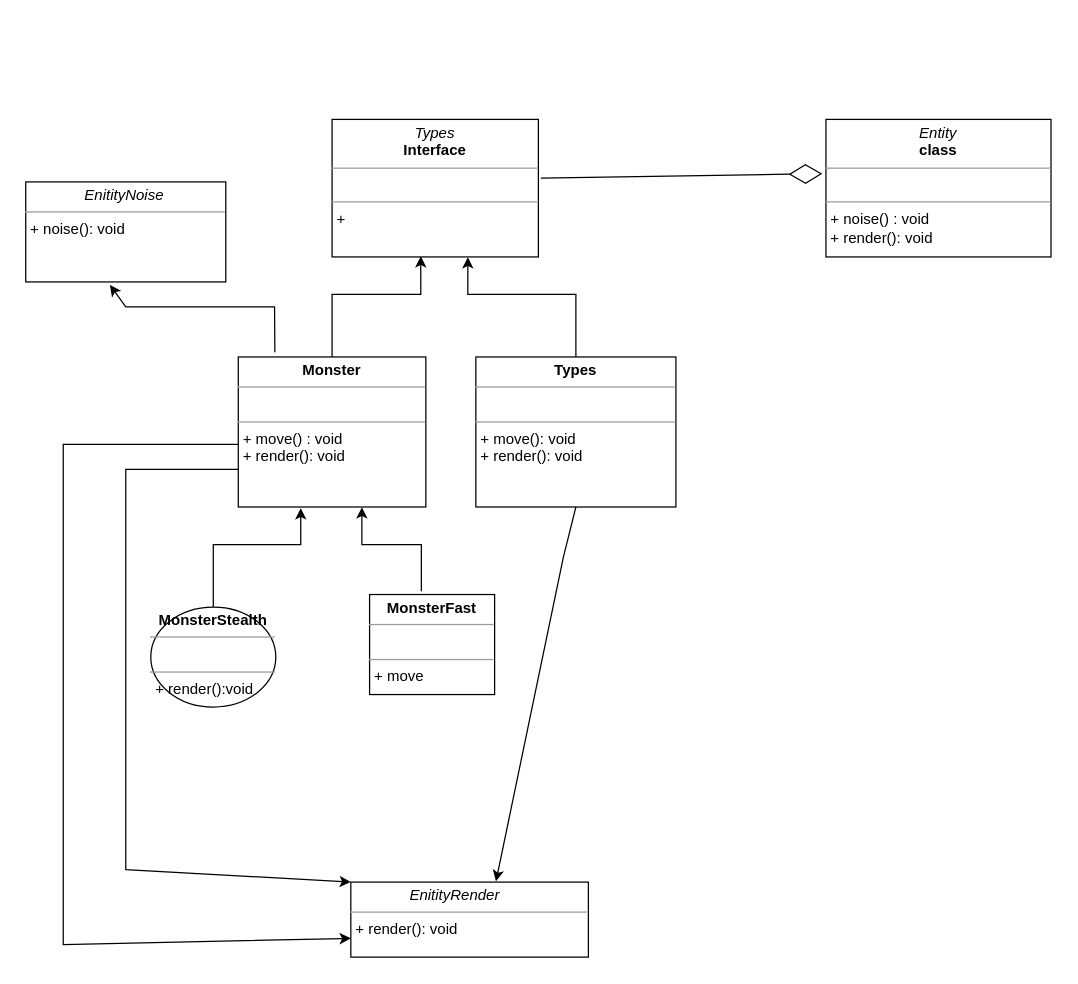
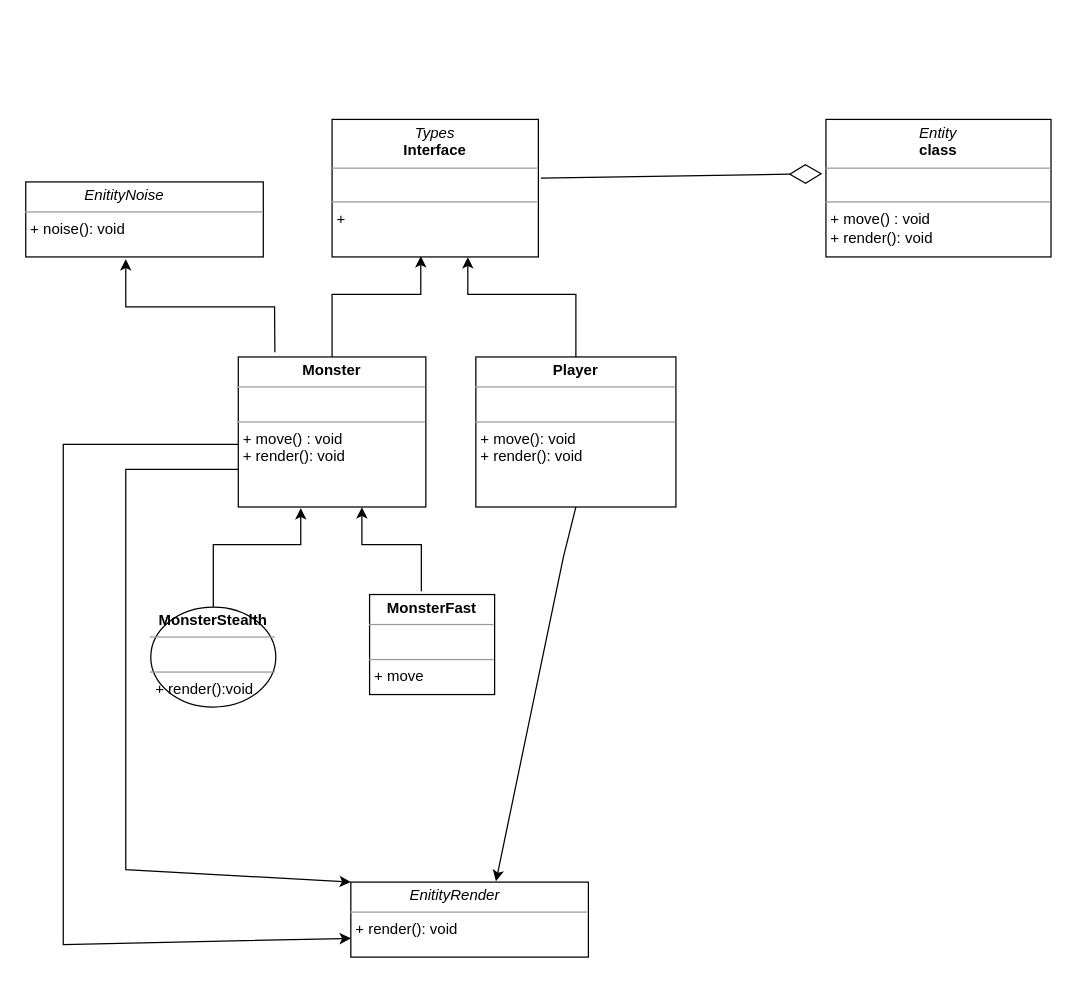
- <mxCell id="2" value="&lt;p style=&quot;margin:0px;margin-top:4px;text-align:center;&quot;&gt;&lt;i&gt;Entity&lt;/i&gt;&lt;br&gt;&lt;b&gt;class&lt;/b&gt;&lt;/p&gt;&lt;hr size=&quot;1&quot;&gt;&lt;p style=&quot;margin:0px;margin-left:4px;&quot;&gt;&lt;br&gt;&lt;/p&gt;&lt;hr size=&quot;1&quot;&gt;&lt;p style=&quot;margin:0px;margin-left:4px;&quot;&gt;+ noise() : void&lt;br&gt;&lt;/p&gt;&lt;p style=&quot;margin:0px;margin-left:4px;&quot;&gt;+ render(): void&lt;/p&gt;" style="verticalAlign=top;align=left;overflow=fill;fontSize=12;fontFamily=Helvetica;html=1;" vertex="1" parent="1"><mxGeometry x="660" y="95" width="180" height="110" as="geometry" /></mxCell>
+ <mxCell id="2" value="&lt;p style=&quot;margin:0px;margin-top:4px;text-align:center;&quot;&gt;&lt;i&gt;Entity&lt;/i&gt;&lt;br&gt;&lt;b&gt;class&lt;/b&gt;&lt;/p&gt;&lt;hr size=&quot;1&quot;&gt;&lt;p style=&quot;margin:0px;margin-left:4px;&quot;&gt;&lt;br&gt;&lt;/p&gt;&lt;hr size=&quot;1&quot;&gt;&lt;p style=&quot;margin:0px;margin-left:4px;&quot;&gt;+ move() : void&lt;br&gt;&lt;/p&gt;&lt;p style=&quot;margin:0px;margin-left:4px;&quot;&gt;+ render(): void&lt;/p&gt;" style="verticalAlign=top;align=left;overflow=fill;fontSize=12;fontFamily=Helvetica;html=1;" vertex="1" parent="1"><mxGeometry x="660" y="95" width="180" height="110" as="geometry" /></mxCell>
- <mxCell id="13" value="&lt;p style=&quot;margin:0px;margin-top:4px;text-align:center;&quot;&gt;&lt;/p&gt;&lt;p style=&quot;margin:0px;margin-left:4px;&quot;&gt;&lt;i&gt;&amp;nbsp; &amp;nbsp; &amp;nbsp; &amp;nbsp; &amp;nbsp; &amp;nbsp; &amp;nbsp;EnitityNoise&lt;/i&gt;&lt;/p&gt;&lt;hr size=&quot;1&quot;&gt;&lt;p style=&quot;margin:0px;margin-left:4px;&quot;&gt;+ noise(): void&lt;/p&gt;" style="verticalAlign=top;align=left;overflow=fill;fontSize=12;fontFamily=Helvetica;html=1;" vertex="1" parent="1"><mxGeometry x="20" y="145" width="160" height="80" as="geometry" /></mxCell>
+ <mxCell id="13" value="&lt;p style=&quot;margin:0px;margin-top:4px;text-align:center;&quot;&gt;&lt;/p&gt;&lt;p style=&quot;margin:0px;margin-left:4px;&quot;&gt;&lt;i&gt;&amp;nbsp; &amp;nbsp; &amp;nbsp; &amp;nbsp; &amp;nbsp; &amp;nbsp; &amp;nbsp;EnitityNoise&lt;/i&gt;&lt;/p&gt;&lt;hr size=&quot;1&quot;&gt;&lt;p style=&quot;margin:0px;margin-left:4px;&quot;&gt;+ noise(): void&lt;/p&gt;" style="verticalAlign=top;align=left;overflow=fill;fontSize=12;fontFamily=Helvetica;html=1;" vertex="1" parent="1"><mxGeometry x="20" y="145" width="190" height="60" as="geometry" /></mxCell>
- <mxCell id="4" value="&lt;p style=&quot;margin:0px;margin-top:4px;text-align:center;&quot;&gt;&lt;b&gt;Types&lt;/b&gt;&lt;/p&gt;&lt;hr size=&quot;1&quot;&gt;&lt;p style=&quot;margin:0px;margin-left:4px;&quot;&gt;&lt;br&gt;&lt;/p&gt;&lt;hr size=&quot;1&quot;&gt;&lt;p style=&quot;margin:0px;margin-left:4px;&quot;&gt;+ move(): void&lt;/p&gt;&lt;p style=&quot;margin:0px;margin-left:4px;&quot;&gt;+ render(): void&lt;/p&gt;" style="verticalAlign=top;align=left;overflow=fill;fontSize=12;fontFamily=Helvetica;html=1;" vertex="1" parent="1"><mxGeometry x="380" y="285" width="160" height="120" as="geometry" /></mxCell>
+ <mxCell id="4" value="&lt;p style=&quot;margin:0px;margin-top:4px;text-align:center;&quot;&gt;&lt;b&gt;Player&lt;/b&gt;&lt;/p&gt;&lt;hr size=&quot;1&quot;&gt;&lt;p style=&quot;margin:0px;margin-left:4px;&quot;&gt;&lt;br&gt;&lt;/p&gt;&lt;hr size=&quot;1&quot;&gt;&lt;p style=&quot;margin:0px;margin-left:4px;&quot;&gt;+ move(): void&lt;/p&gt;&lt;p style=&quot;margin:0px;margin-left:4px;&quot;&gt;+ render(): void&lt;/p&gt;" style="verticalAlign=top;align=left;overflow=fill;fontSize=12;fontFamily=Helvetica;html=1;" vertex="1" parent="1"><mxGeometry x="380" y="285" width="160" height="120" as="geometry" /></mxCell>
